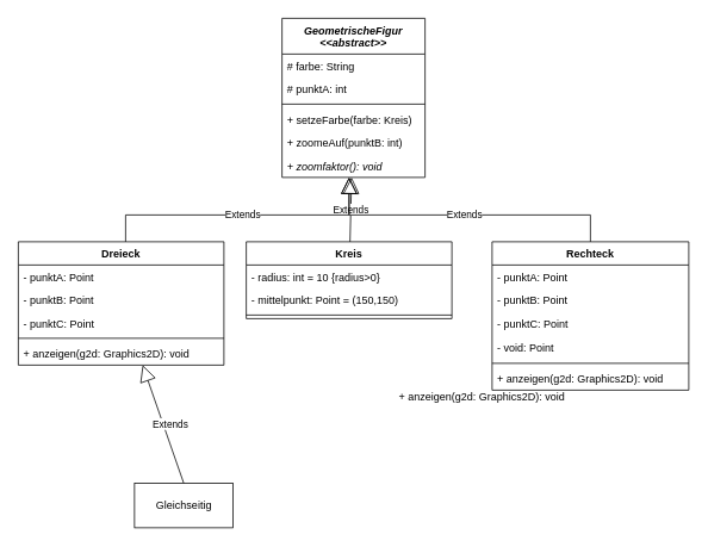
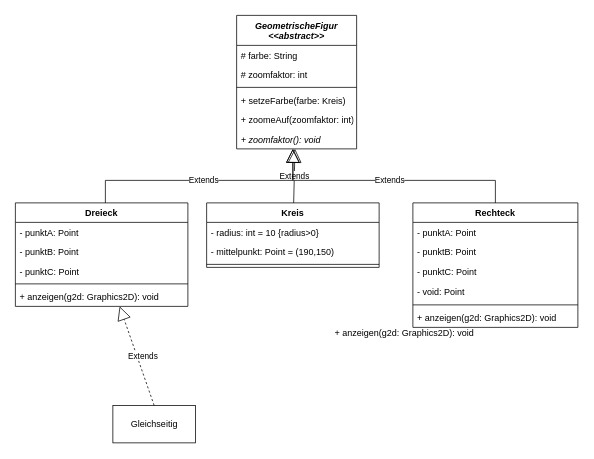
- <mxCell id="21" value="# punktA: int" style="text;strokeColor=none;fillColor=none;align=left;verticalAlign=top;spacingLeft=4;spacingRight=4;overflow=hidden;rotatable=0;points=[[0,0.5],[1,0.5]];portConstraint=eastwest;" parent="19" vertex="1"><mxGeometry y="66" width="160" height="26" as="geometry" /></mxCell>
+ <mxCell id="21" value="# zoomfaktor: int" style="text;strokeColor=none;fillColor=none;align=left;verticalAlign=top;spacingLeft=4;spacingRight=4;overflow=hidden;rotatable=0;points=[[0,0.5],[1,0.5]];portConstraint=eastwest;" parent="19" vertex="1"><mxGeometry y="66" width="160" height="26" as="geometry" /></mxCell>
- <mxCell id="24" value="+ zoomeAuf(punktB: int)" style="text;strokeColor=none;fillColor=none;align=left;verticalAlign=top;spacingLeft=4;spacingRight=4;overflow=hidden;rotatable=0;points=[[0,0.5],[1,0.5]];portConstraint=eastwest;" parent="19" vertex="1"><mxGeometry y="126" width="160" height="26" as="geometry" /></mxCell>
+ <mxCell id="24" value="+ zoomeAuf(zoomfaktor: int)" style="text;strokeColor=none;fillColor=none;align=left;verticalAlign=top;spacingLeft=4;spacingRight=4;overflow=hidden;rotatable=0;points=[[0,0.5],[1,0.5]];portConstraint=eastwest;" parent="19" vertex="1"><mxGeometry y="126" width="160" height="26" as="geometry" /></mxCell>
- <mxCell id="4" value="- mittelpunkt: Point = (150,150)" style="text;strokeColor=none;fillColor=none;align=left;verticalAlign=top;spacingLeft=4;spacingRight=4;overflow=hidden;rotatable=0;points=[[0,0.5],[1,0.5]];portConstraint=eastwest;" parent="2" vertex="1"><mxGeometry y="52" width="230" height="26" as="geometry" /></mxCell>
+ <mxCell id="4" value="- mittelpunkt: Point = (190,150)" style="text;strokeColor=none;fillColor=none;align=left;verticalAlign=top;spacingLeft=4;spacingRight=4;overflow=hidden;rotatable=0;points=[[0,0.5],[1,0.5]];portConstraint=eastwest;" parent="2" vertex="1"><mxGeometry y="52" width="230" height="26" as="geometry" /></mxCell>
- <mxCell id="27" value="Extends" style="endArrow=block;endSize=16;endFill=0;html=1;rounded=0;exitX=0.5;exitY=0;exitDx=0;exitDy=0;" parent="1" source="26" target="6" edge="1"><mxGeometry x="-0.036" y="-7" width="160" relative="1" as="geometry"><mxPoint x="204.96" y="520" as="sourcePoint" /><mxPoint x="190.89" y="414.006" as="targetPoint" /><mxPoint as="offset" /></mxGeometry></mxCell>
+ <mxCell id="27" value="Extends" style="endArrow=block;endSize=16;endFill=0;html=1;rounded=0;exitX=0.5;exitY=0;exitDx=0;exitDy=0;dashed=1;" parent="1" source="26" target="6" edge="1"><mxGeometry x="-0.036" y="-7" width="160" relative="1" as="geometry"><mxPoint x="204.96" y="520" as="sourcePoint" /><mxPoint x="190.89" y="414.006" as="targetPoint" /><mxPoint as="offset" /></mxGeometry></mxCell>
